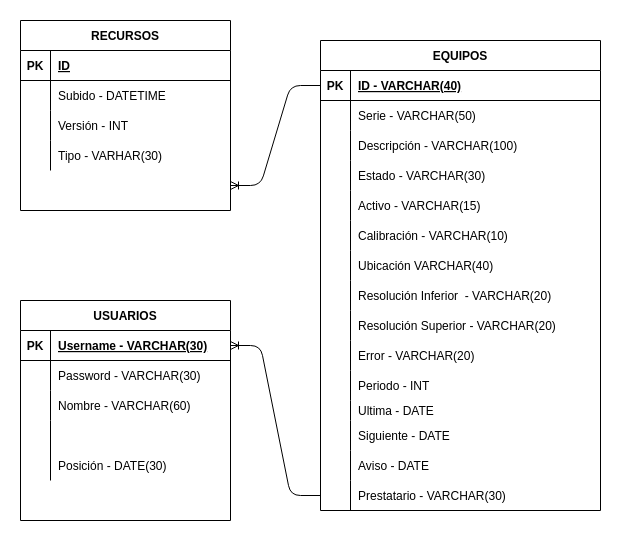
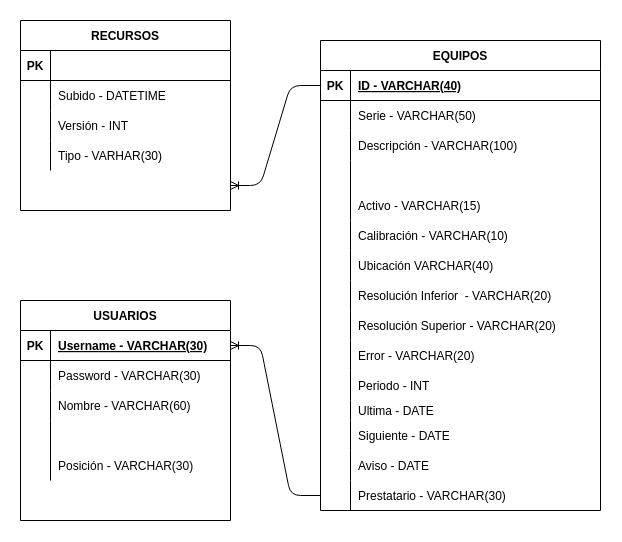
- <mxCell id="69" value="ID" style="shape=partialRectangle;connectable=0;fillColor=none;top=0;left=0;bottom=0;right=0;align=left;spacingLeft=6;fontStyle=5;overflow=hidden;" vertex="1" parent="67"><mxGeometry x="30" width="180" height="30" as="geometry" /></mxCell>
- <mxCell id="14" value="Estado - VARCHAR(30)" style="shape=partialRectangle;connectable=0;fillColor=none;top=0;left=0;bottom=0;right=0;align=left;spacingLeft=6;overflow=hidden;" vertex="1" parent="12"><mxGeometry x="30" width="250" height="30" as="geometry" /></mxCell>
- <mxCell id="62" value="Posición - DATE(30)" style="shape=partialRectangle;connectable=0;fillColor=none;top=0;left=0;bottom=0;right=0;align=left;spacingLeft=6;overflow=hidden;" vertex="1" parent="60"><mxGeometry x="30" width="180" height="30" as="geometry" /></mxCell>
+ <mxCell id="62" value="Posición - VARCHAR(30)" style="shape=partialRectangle;connectable=0;fillColor=none;top=0;left=0;bottom=0;right=0;align=left;spacingLeft=6;overflow=hidden;" vertex="1" parent="60"><mxGeometry x="30" width="180" height="30" as="geometry" /></mxCell>
